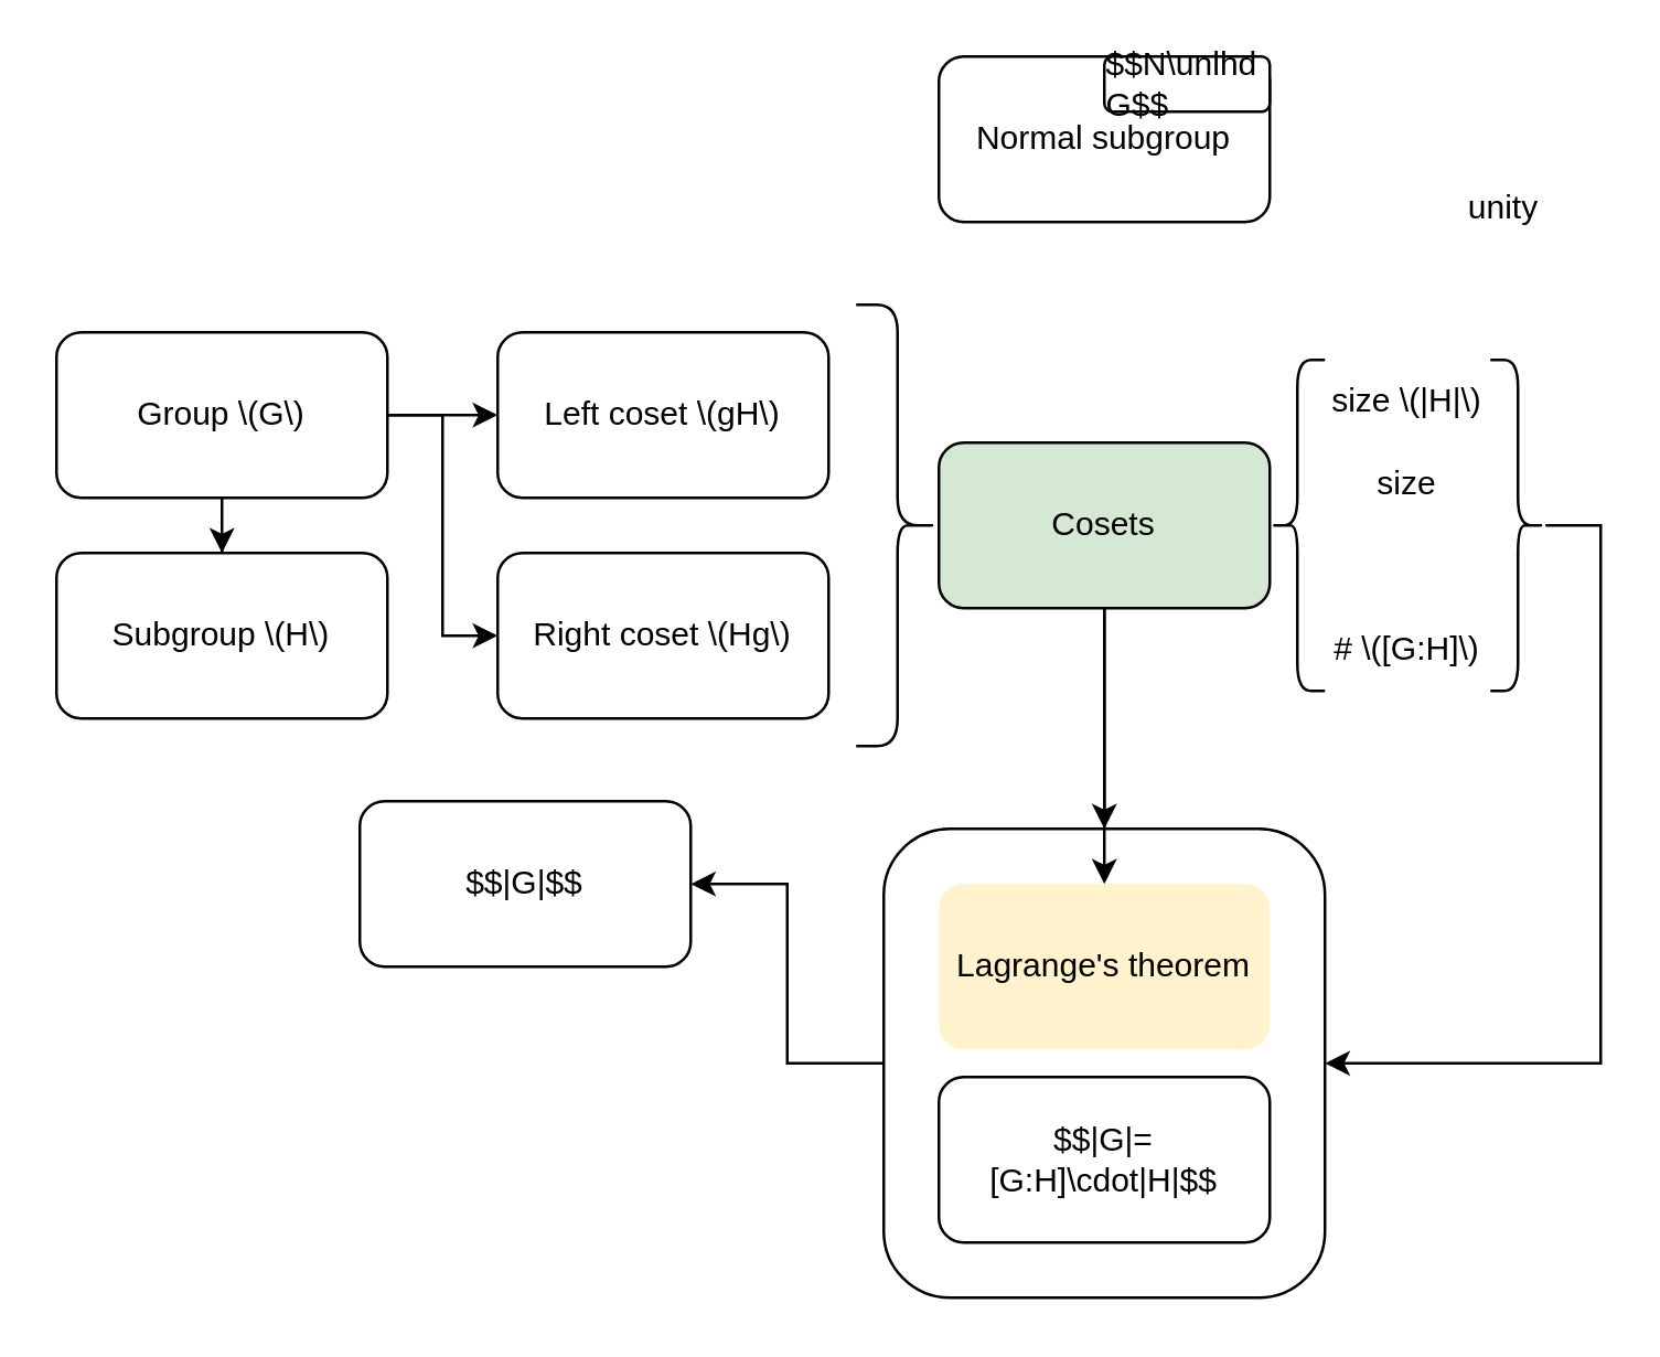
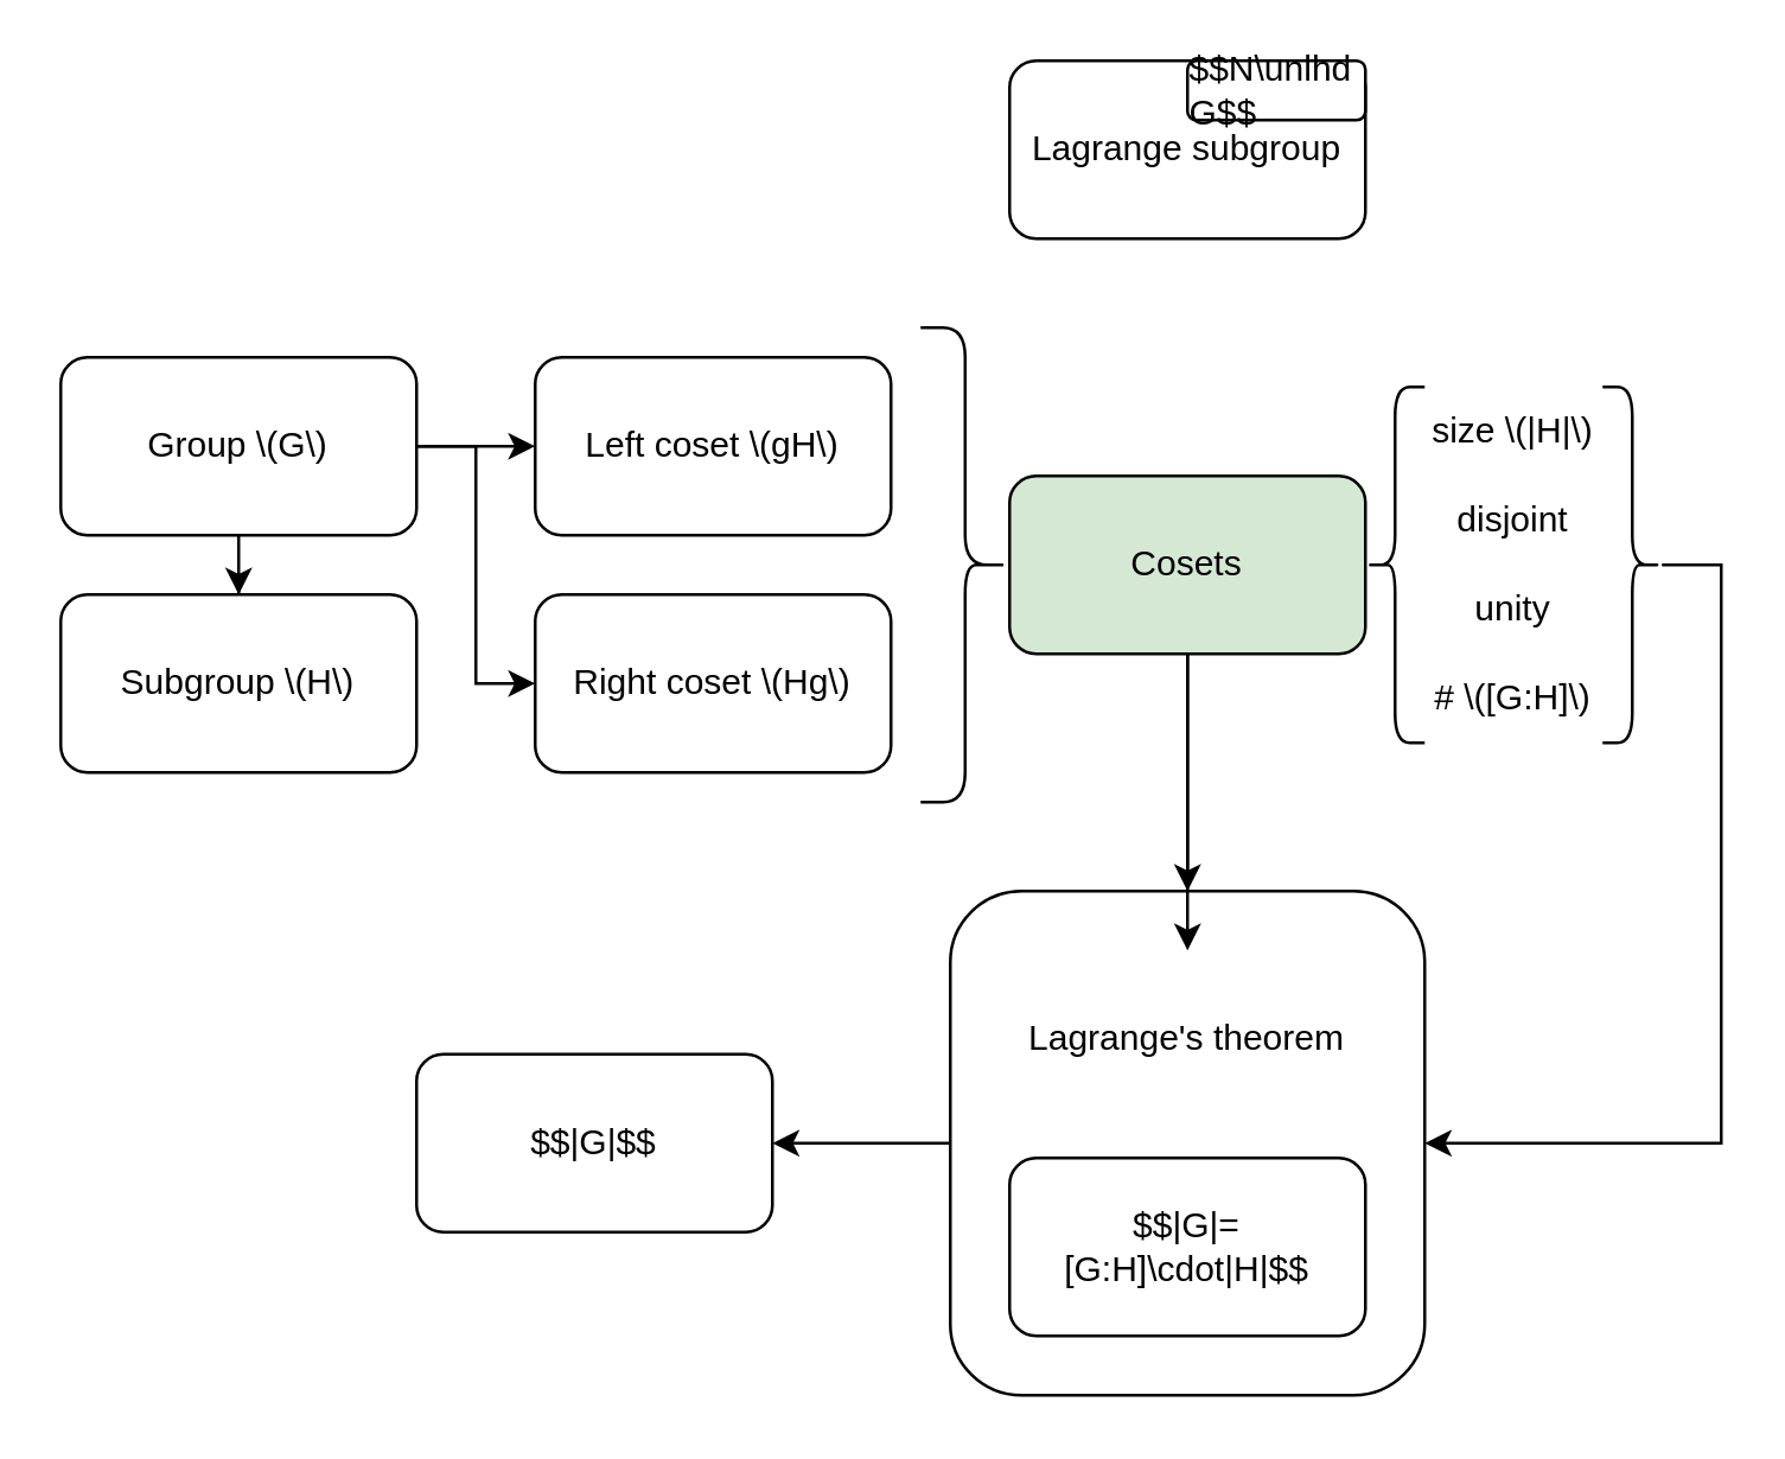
- <mxCell id="25" value="Normal subgroup&lt;span style=&quot;text-align: left&quot;&gt;&lt;br&gt;&lt;/span&gt;" style="whiteSpace=wrap;html=1;rounded=1;" vertex="1" parent="1"><mxGeometry x="340" y="20" width="120" height="60" as="geometry" /></mxCell>
+ <mxCell id="25" value="Lagrange subgroup&lt;span style=&quot;text-align: left&quot;&gt;&lt;br&gt;&lt;/span&gt;" style="whiteSpace=wrap;html=1;rounded=1;" vertex="1" parent="1"><mxGeometry x="340" y="20" width="120" height="60" as="geometry" /></mxCell>
- <mxCell id="19" value="unity" style="text;html=1;strokeColor=none;fillColor=none;align=center;verticalAlign=middle;whiteSpace=wrap;rounded=0;" vertex="1" parent="1"><mxGeometry x="515" y="65" width="60" height="20" as="geometry" /></mxCell>
+ <mxCell id="19" value="unity" style="text;html=1;strokeColor=none;fillColor=none;align=center;verticalAlign=middle;whiteSpace=wrap;rounded=0;" vertex="1" parent="1"><mxGeometry x="480" y="195" width="60" height="20" as="geometry" /></mxCell>
- <mxCell id="16" value="size" style="text;html=1;strokeColor=none;fillColor=none;align=center;verticalAlign=middle;whiteSpace=wrap;rounded=0;" vertex="1" parent="1"><mxGeometry x="480" y="165" width="60" height="20" as="geometry" /></mxCell>
+ <mxCell id="16" value="disjoint" style="text;html=1;strokeColor=none;fillColor=none;align=center;verticalAlign=middle;whiteSpace=wrap;rounded=0;" vertex="1" parent="1"><mxGeometry x="480" y="165" width="60" height="20" as="geometry" /></mxCell>
- <mxCell id="24" value="$$|G|$$" style="whiteSpace=wrap;html=1;rounded=1;" vertex="1" parent="1"><mxGeometry x="130" y="290" width="120" height="60" as="geometry" /></mxCell>
+ <mxCell id="24" value="$$|G|$$" style="whiteSpace=wrap;html=1;rounded=1;" vertex="1" parent="1"><mxGeometry x="140" y="355" width="120" height="60" as="geometry" /></mxCell>
- <mxCell id="21" value="Lagrange's theorem" style="whiteSpace=wrap;html=1;rounded=1;strokeColor=none;fillColor=#fff2cc;" vertex="1" parent="1"><mxGeometry x="340" y="320" width="120" height="60" as="geometry" /></mxCell>
+ <mxCell id="21" value="Lagrange's theorem" style="whiteSpace=wrap;html=1;rounded=1;strokeColor=none;" vertex="1" parent="1"><mxGeometry x="340" y="320" width="120" height="60" as="geometry" /></mxCell>
